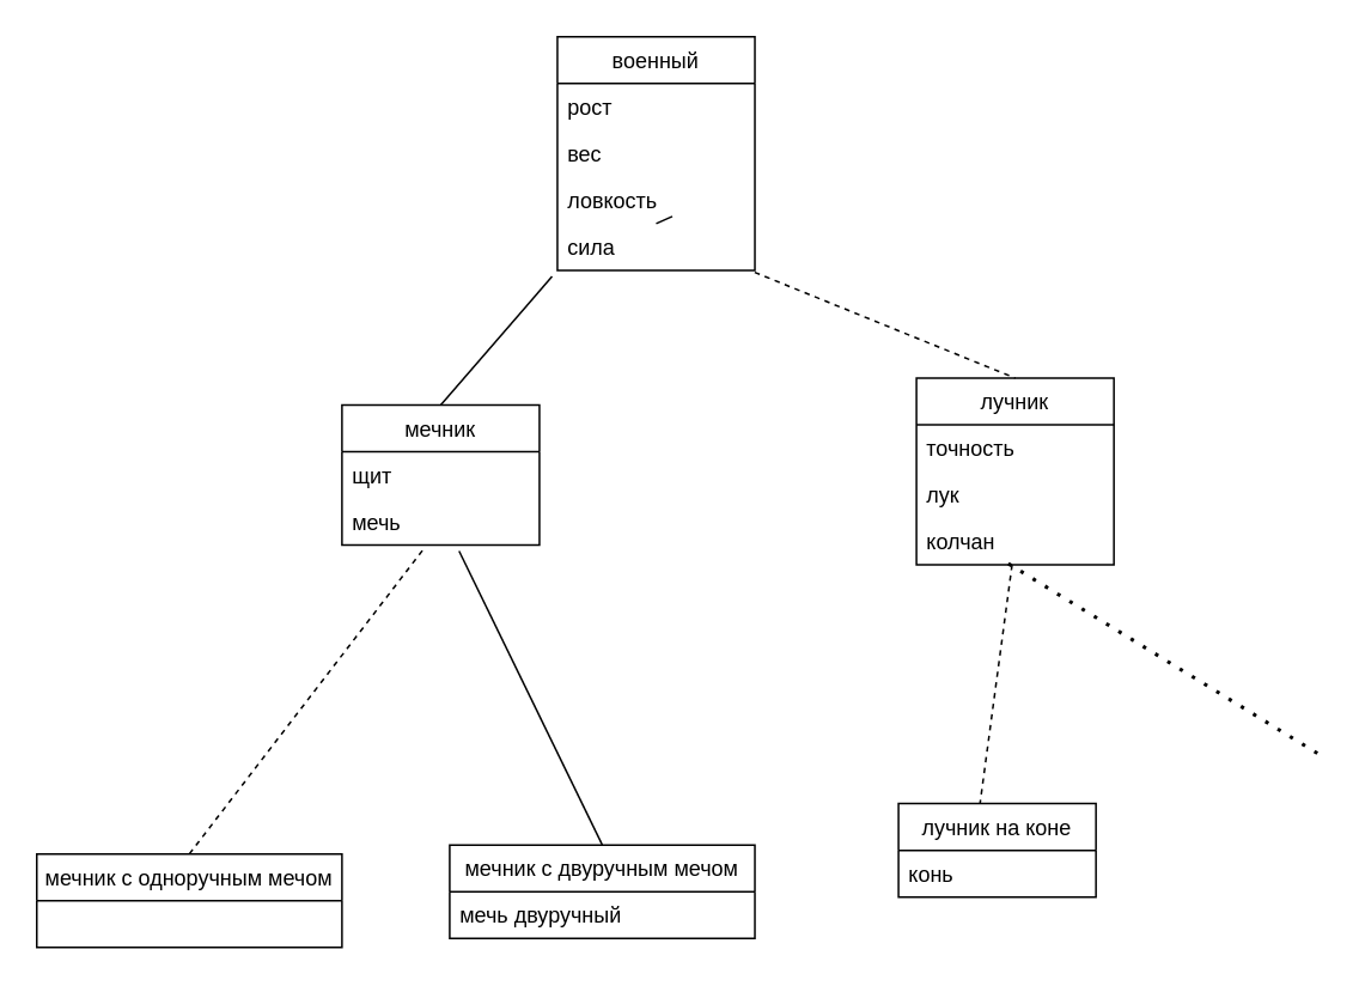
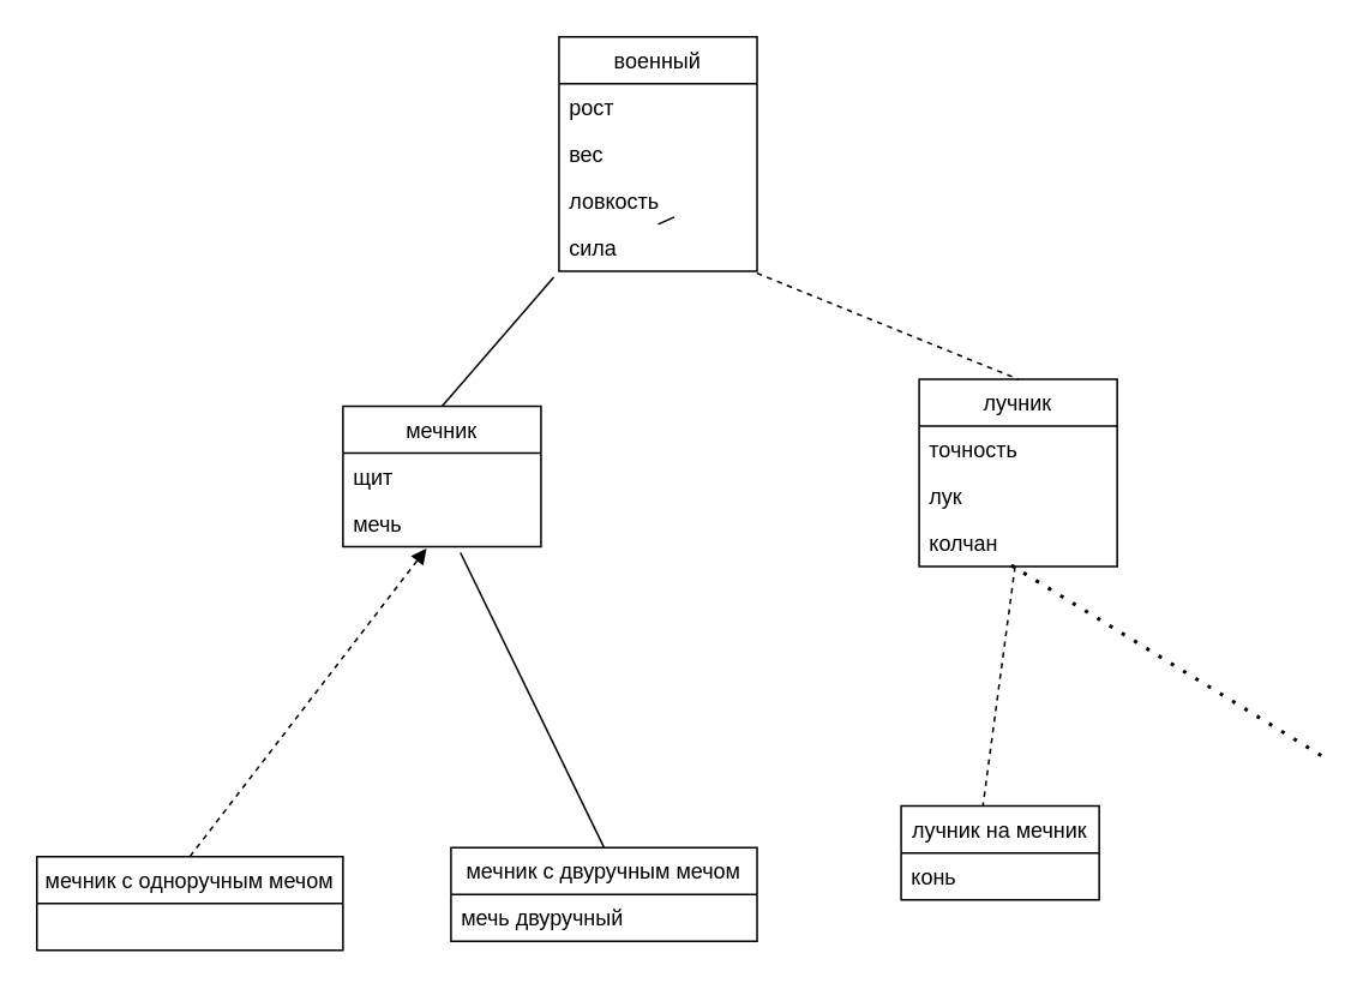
- <mxCell id="21" value="" style="endArrow=none;dashed=1;html=1;exitX=0.5;exitY=0;exitDx=0;exitDy=0;entryX=0.422;entryY=1.036;entryDx=0;entryDy=0;entryPerimeter=0;" edge="1" parent="1" source="11" target="10"><mxGeometry width="50" height="50" relative="1" as="geometry"><mxPoint x="520" y="330" as="sourcePoint" /><mxPoint x="570" y="280" as="targetPoint" /></mxGeometry></mxCell>
+ <mxCell id="21" value="" style="endArrow=block;dashed=1;html=1;exitX=0.5;exitY=0;exitDx=0;exitDy=0;entryX=0.422;entryY=1.036;entryDx=0;entryDy=0;entryPerimeter=0;" edge="1" parent="1" source="11" target="10"><mxGeometry width="50" height="50" relative="1" as="geometry"><mxPoint x="520" y="330" as="sourcePoint" /><mxPoint x="570" y="280" as="targetPoint" /></mxGeometry></mxCell>
- <mxCell id="24" value="лучник на коне" style="swimlane;fontStyle=0;childLayout=stackLayout;horizontal=1;startSize=26;horizontalStack=0;resizeParent=1;resizeParentMax=0;resizeLast=0;collapsible=1;marginBottom=0;rounded=0;sketch=0;" vertex="1" parent="1"><mxGeometry x="500" y="447" width="110" height="52" as="geometry" /></mxCell>
+ <mxCell id="24" value="лучник на мечник" style="swimlane;fontStyle=0;childLayout=stackLayout;horizontal=1;startSize=26;horizontalStack=0;resizeParent=1;resizeParentMax=0;resizeLast=0;collapsible=1;marginBottom=0;rounded=0;sketch=0;" vertex="1" parent="1"><mxGeometry x="500" y="447" width="110" height="52" as="geometry" /></mxCell>
